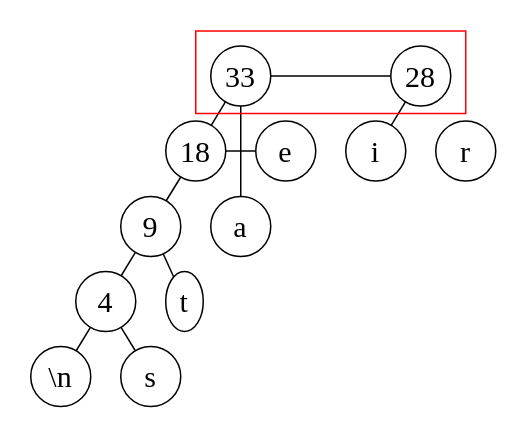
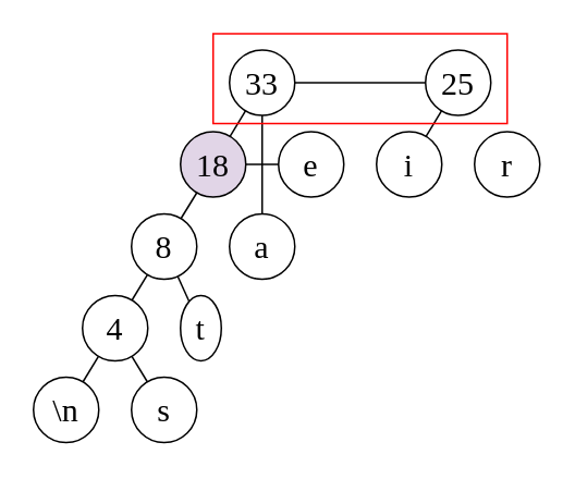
- <mxCell id="17" value="28" style="ellipse;whiteSpace=wrap;html=1;fontSize=20;fontFamily=Times New Roman;" parent="1" vertex="1"><mxGeometry x="260" y="30" width="40" height="40" as="geometry" /></mxCell>
+ <mxCell id="17" value="25" style="ellipse;whiteSpace=wrap;html=1;fontSize=20;fontFamily=Times New Roman;" parent="1" vertex="1"><mxGeometry x="260" y="30" width="40" height="40" as="geometry" /></mxCell>
- <mxCell id="20" value="18" style="ellipse;whiteSpace=wrap;html=1;fontSize=20;fontFamily=Times New Roman;" parent="1" vertex="1"><mxGeometry x="110" y="80" width="40" height="40" as="geometry" /></mxCell>
+ <mxCell id="20" value="18" style="ellipse;whiteSpace=wrap;html=1;fontSize=20;fontFamily=Times New Roman;fillColor=#e1d5e7;" parent="1" vertex="1"><mxGeometry x="110" y="80" width="40" height="40" as="geometry" /></mxCell>
- <mxCell id="11" value="9" style="ellipse;whiteSpace=wrap;html=1;fontSize=20;fontFamily=Times New Roman;" parent="1" vertex="1"><mxGeometry x="80" y="130.32" width="40" height="40" as="geometry" /></mxCell>
+ <mxCell id="11" value="8" style="ellipse;whiteSpace=wrap;html=1;fontSize=20;fontFamily=Times New Roman;" parent="1" vertex="1"><mxGeometry x="80" y="130.32" width="40" height="40" as="geometry" /></mxCell>
